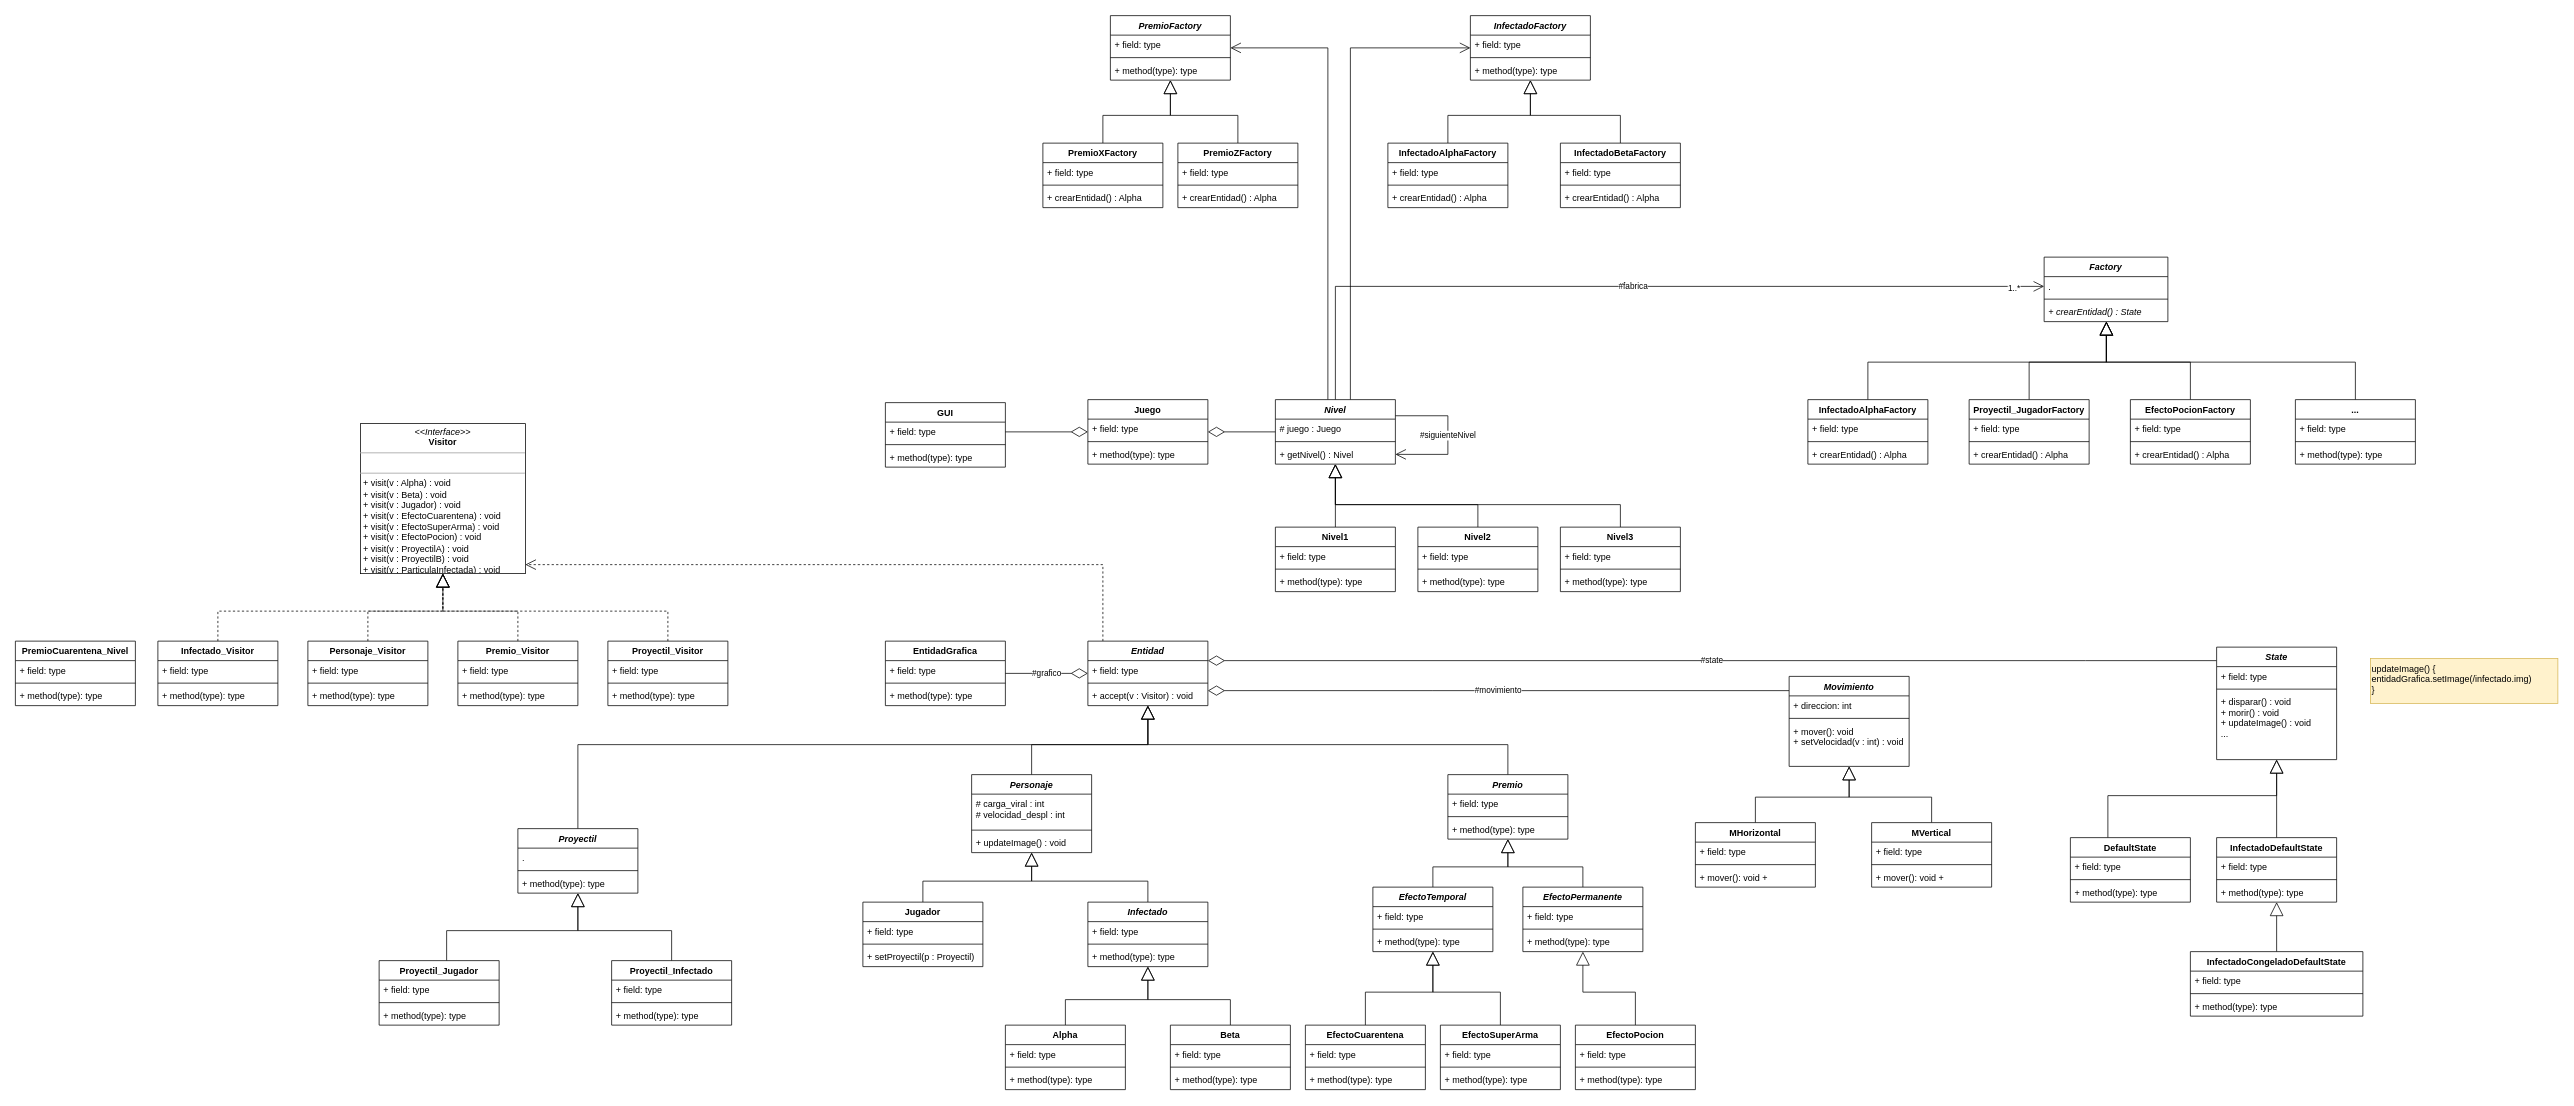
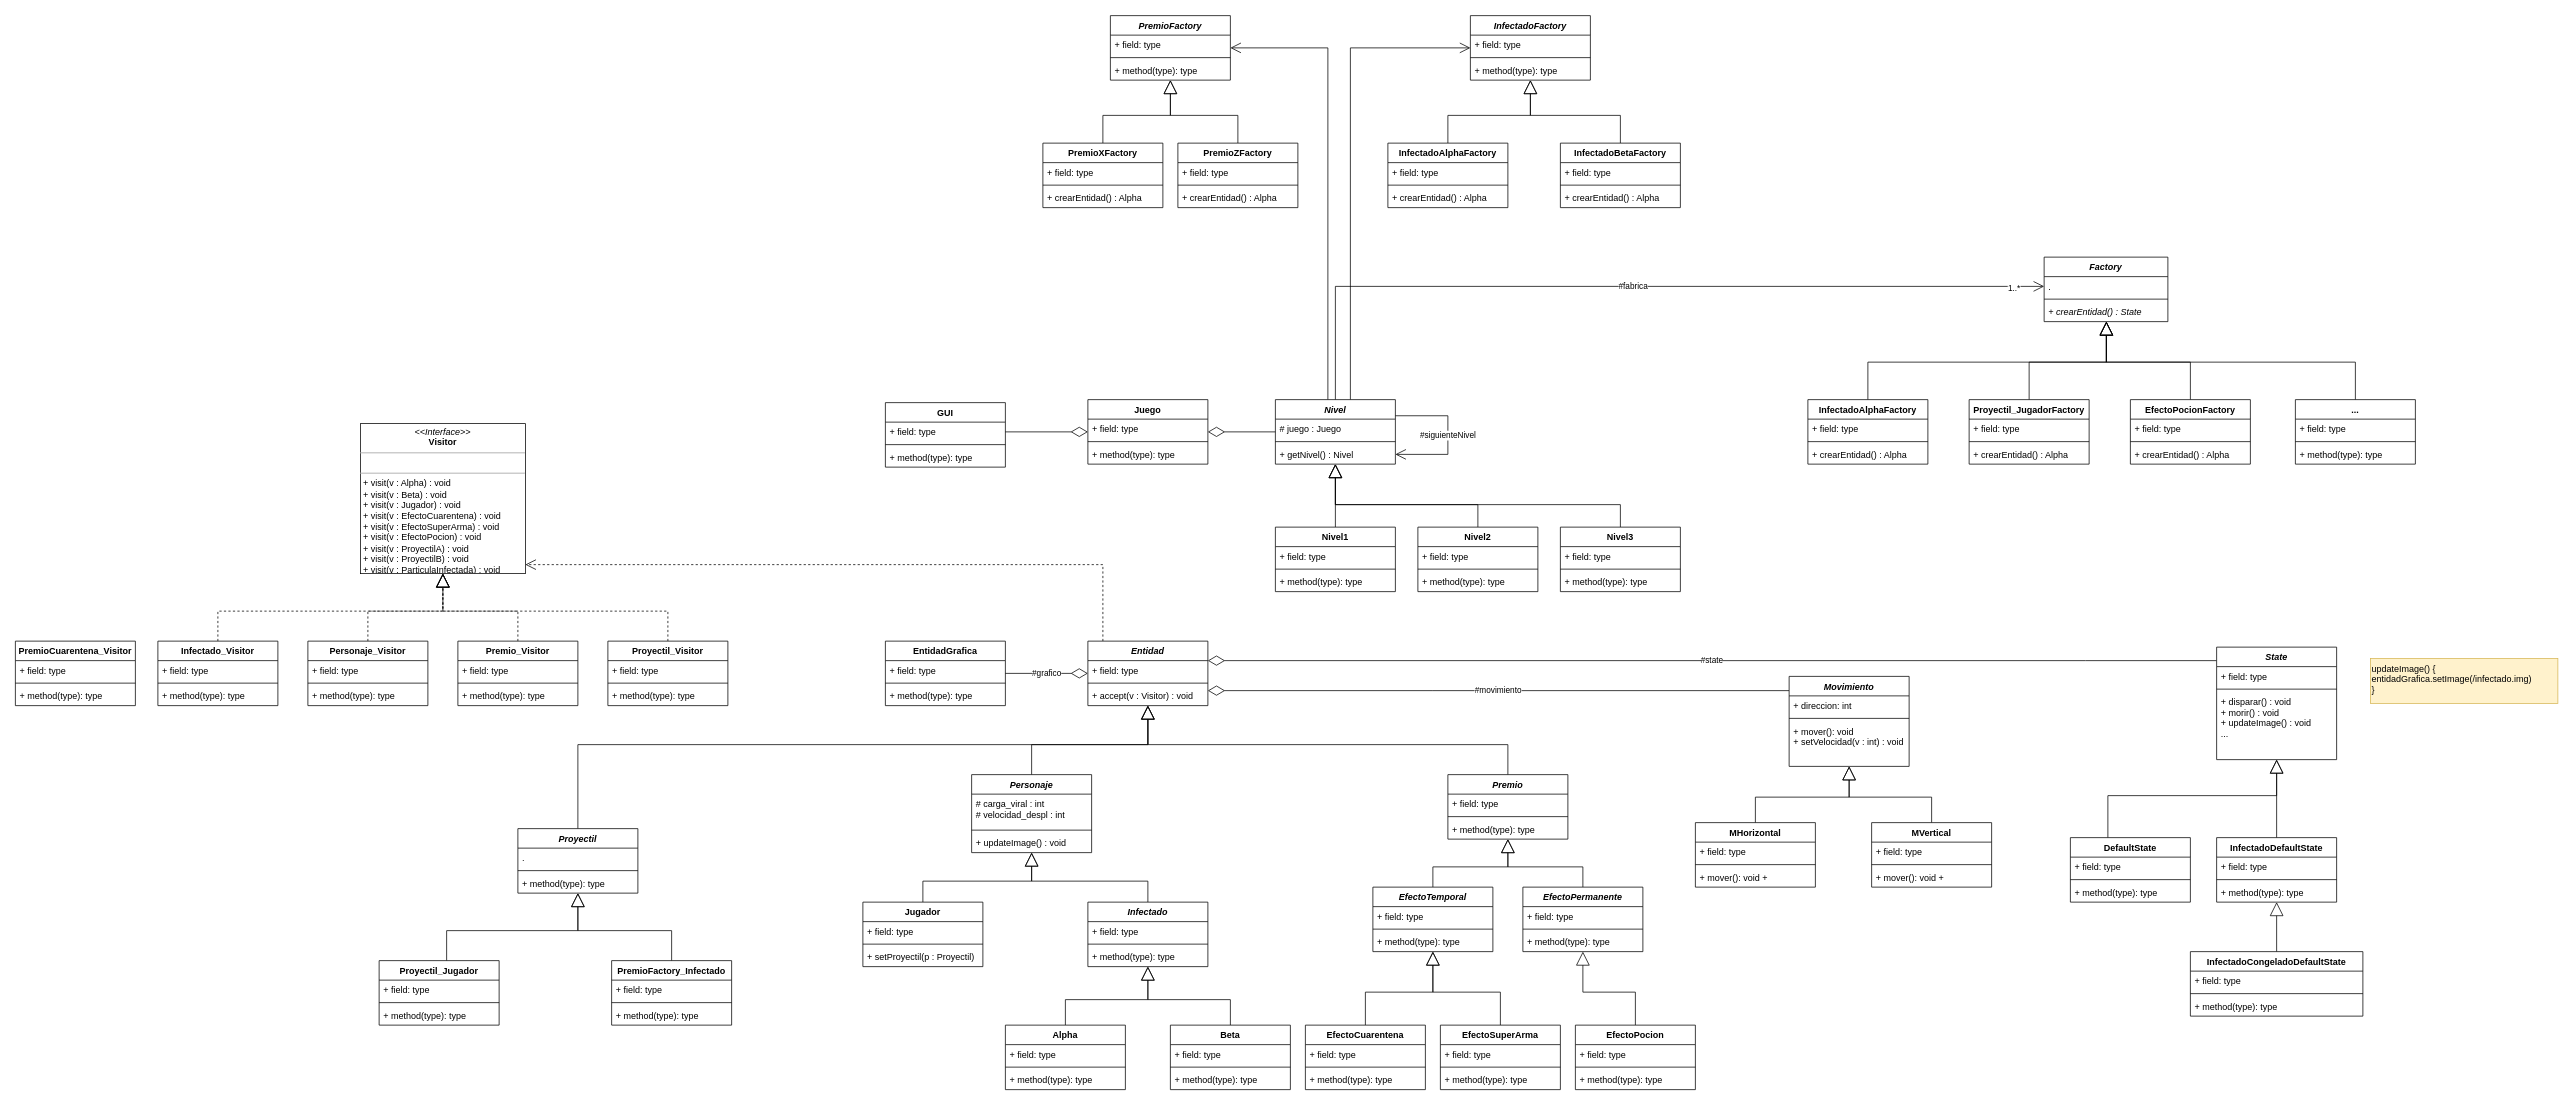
- <mxCell id="225" value="PremioCuarentena_Nivel" style="swimlane;fontStyle=1;align=center;verticalAlign=top;childLayout=stackLayout;horizontal=1;startSize=26;horizontalStack=0;resizeParent=1;resizeParentMax=0;resizeLast=0;collapsible=1;marginBottom=0;" parent="1" vertex="1"><mxGeometry x="20" y="854" width="160" height="86" as="geometry" /></mxCell>
+ <mxCell id="225" value="PremioCuarentena_Visitor" style="swimlane;fontStyle=1;align=center;verticalAlign=top;childLayout=stackLayout;horizontal=1;startSize=26;horizontalStack=0;resizeParent=1;resizeParentMax=0;resizeLast=0;collapsible=1;marginBottom=0;" parent="1" vertex="1"><mxGeometry x="20" y="854" width="160" height="86" as="geometry" /></mxCell>
- <mxCell id="79" value="Proyectil_Infectado" style="swimlane;fontStyle=1;align=center;verticalAlign=top;childLayout=stackLayout;horizontal=1;startSize=26;horizontalStack=0;resizeParent=1;resizeParentMax=0;resizeLast=0;collapsible=1;marginBottom=0;" parent="1" vertex="1"><mxGeometry x="815" y="1280" width="160" height="86" as="geometry" /></mxCell>
+ <mxCell id="79" value="PremioFactory_Infectado" style="swimlane;fontStyle=1;align=center;verticalAlign=top;childLayout=stackLayout;horizontal=1;startSize=26;horizontalStack=0;resizeParent=1;resizeParentMax=0;resizeLast=0;collapsible=1;marginBottom=0;" parent="1" vertex="1"><mxGeometry x="815" y="1280" width="160" height="86" as="geometry" /></mxCell>
